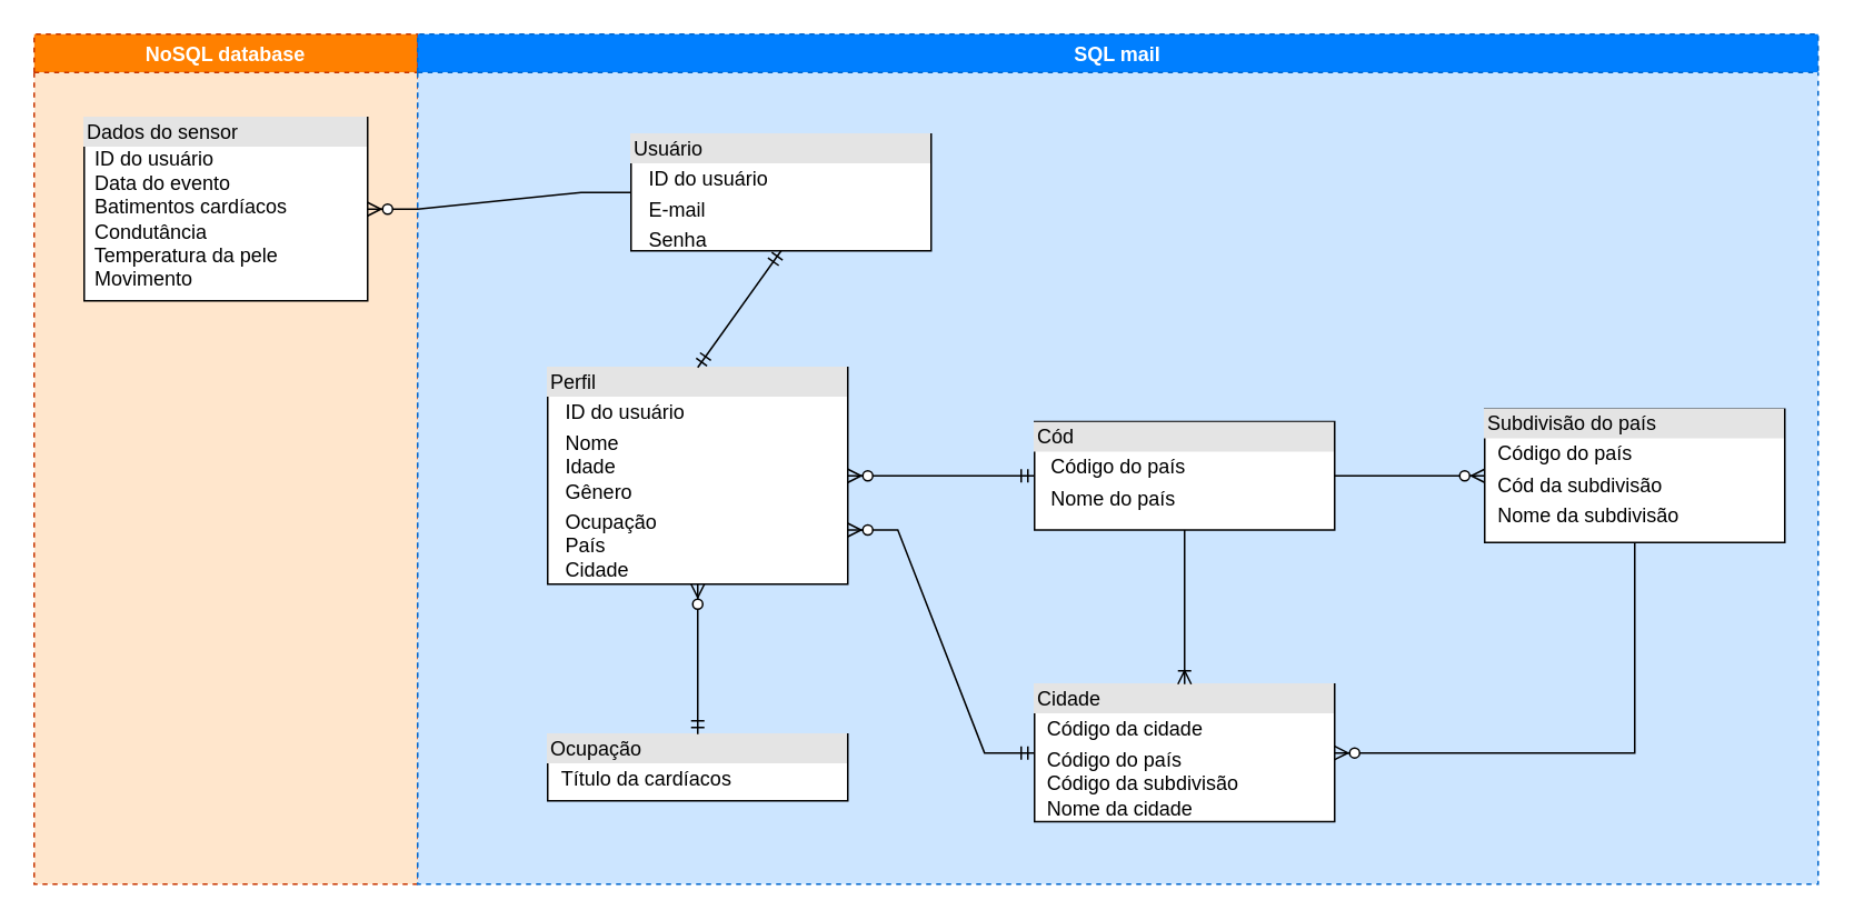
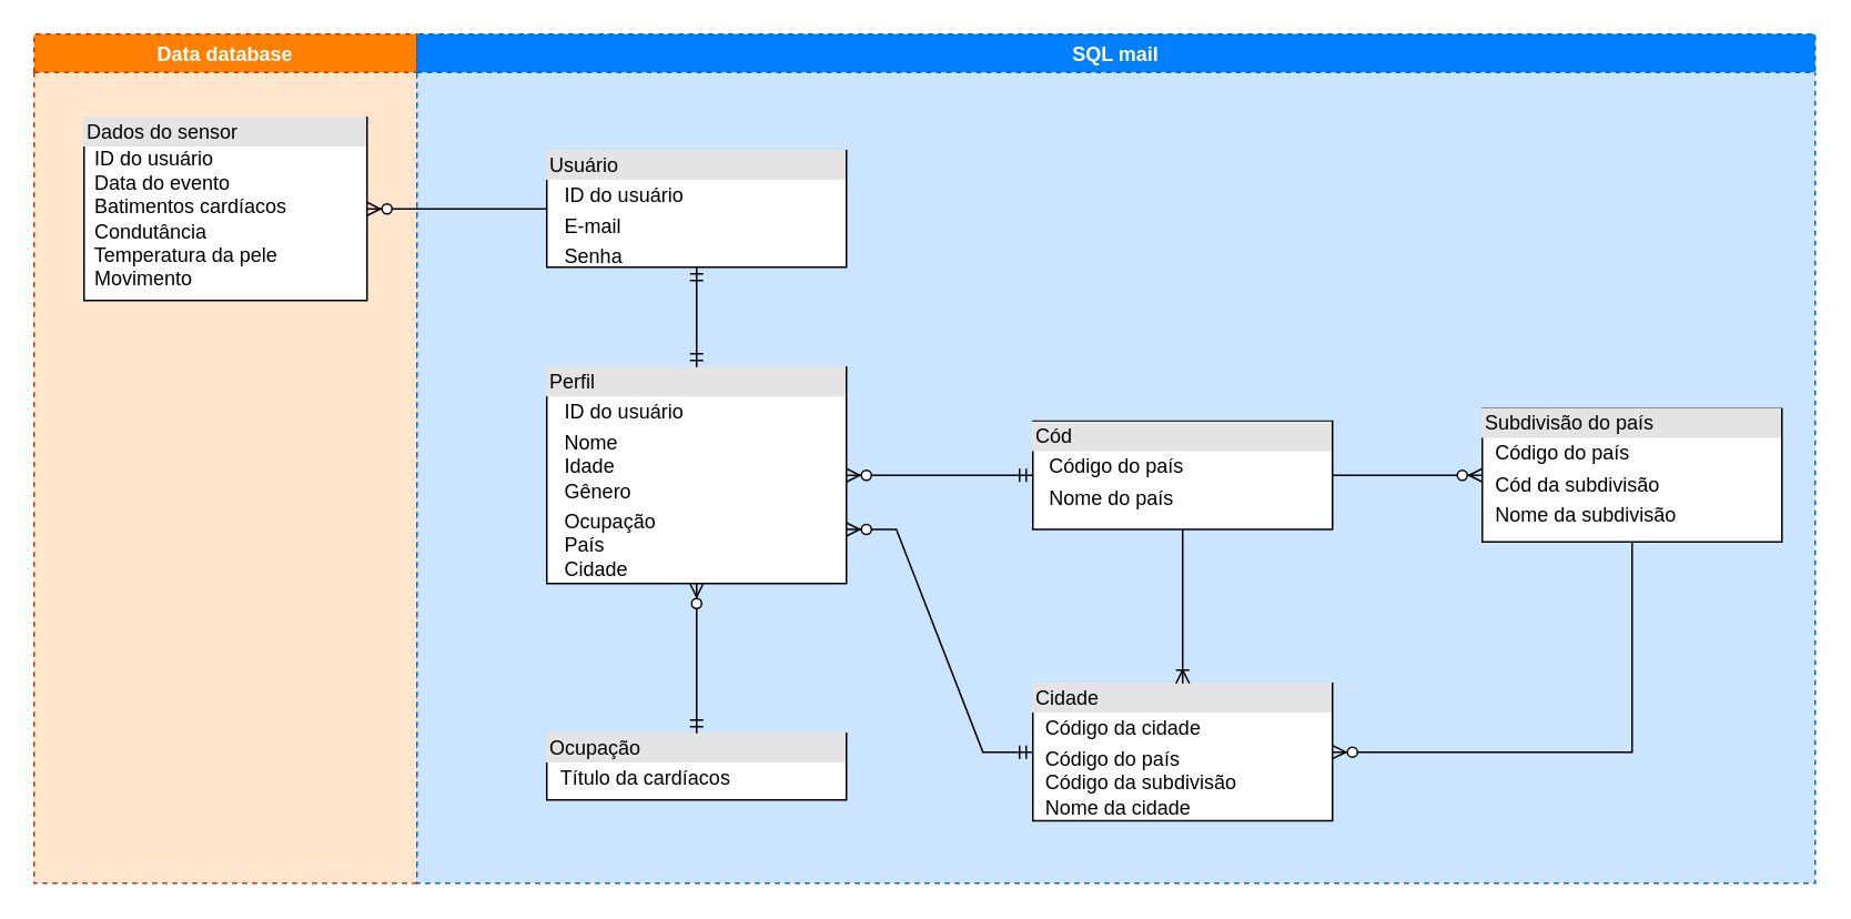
- <mxCell id="2" value="NoSQL database" style="swimlane;dashed=1;fillColor=#FF8000;strokeColor=#C73500;fontColor=#FFFFFF;swimlaneFillColor=#FFE6CC;" parent="1" vertex="1"><mxGeometry y="20" width="230" height="510" as="geometry" x="20" /></mxCell>
+ <mxCell id="2" value="Data database" style="swimlane;dashed=1;fillColor=#FF8000;strokeColor=#C73500;fontColor=#FFFFFF;swimlaneFillColor=#FFE6CC;" parent="1" vertex="1"><mxGeometry y="20" width="230" height="510" as="geometry" x="20" /></mxCell>
- <mxCell id="6" value="&lt;div style=&quot;box-sizing: border-box ; width: 100% ; background: #e4e4e4 ; padding: 2px&quot;&gt;Usuário&lt;/div&gt;&lt;table style=&quot;width: 100% ; font-size: 1em&quot; cellpadding=&quot;2&quot; cellspacing=&quot;0&quot;&gt;&lt;tbody&gt;&lt;tr&gt;&lt;td&gt;&lt;br&gt;&lt;/td&gt;&lt;td&gt;ID do usuário&lt;/td&gt;&lt;/tr&gt;&lt;tr&gt;&lt;td&gt;&lt;br&gt;&lt;/td&gt;&lt;td&gt;E-mail&lt;/td&gt;&lt;/tr&gt;&lt;tr&gt;&lt;td&gt;&lt;/td&gt;&lt;td&gt;Senha&lt;/td&gt;&lt;/tr&gt;&lt;/tbody&gt;&lt;/table&gt;" style="verticalAlign=top;align=left;overflow=fill;html=1;" parent="4" vertex="1"><mxGeometry x="128" y="60" width="180" height="70" as="geometry" /></mxCell>
+ <mxCell id="6" value="&lt;div style=&quot;box-sizing: border-box ; width: 100% ; background: #e4e4e4 ; padding: 2px&quot;&gt;Usuário&lt;/div&gt;&lt;table style=&quot;width: 100% ; font-size: 1em&quot; cellpadding=&quot;2&quot; cellspacing=&quot;0&quot;&gt;&lt;tbody&gt;&lt;tr&gt;&lt;td&gt;&lt;br&gt;&lt;/td&gt;&lt;td&gt;ID do usuário&lt;/td&gt;&lt;/tr&gt;&lt;tr&gt;&lt;td&gt;&lt;br&gt;&lt;/td&gt;&lt;td&gt;E-mail&lt;/td&gt;&lt;/tr&gt;&lt;tr&gt;&lt;td&gt;&lt;/td&gt;&lt;td&gt;Senha&lt;/td&gt;&lt;/tr&gt;&lt;/tbody&gt;&lt;/table&gt;" style="verticalAlign=top;align=left;overflow=fill;html=1;" parent="4" vertex="1"><mxGeometry x="78" y="70" width="180" height="70" as="geometry" /></mxCell>
